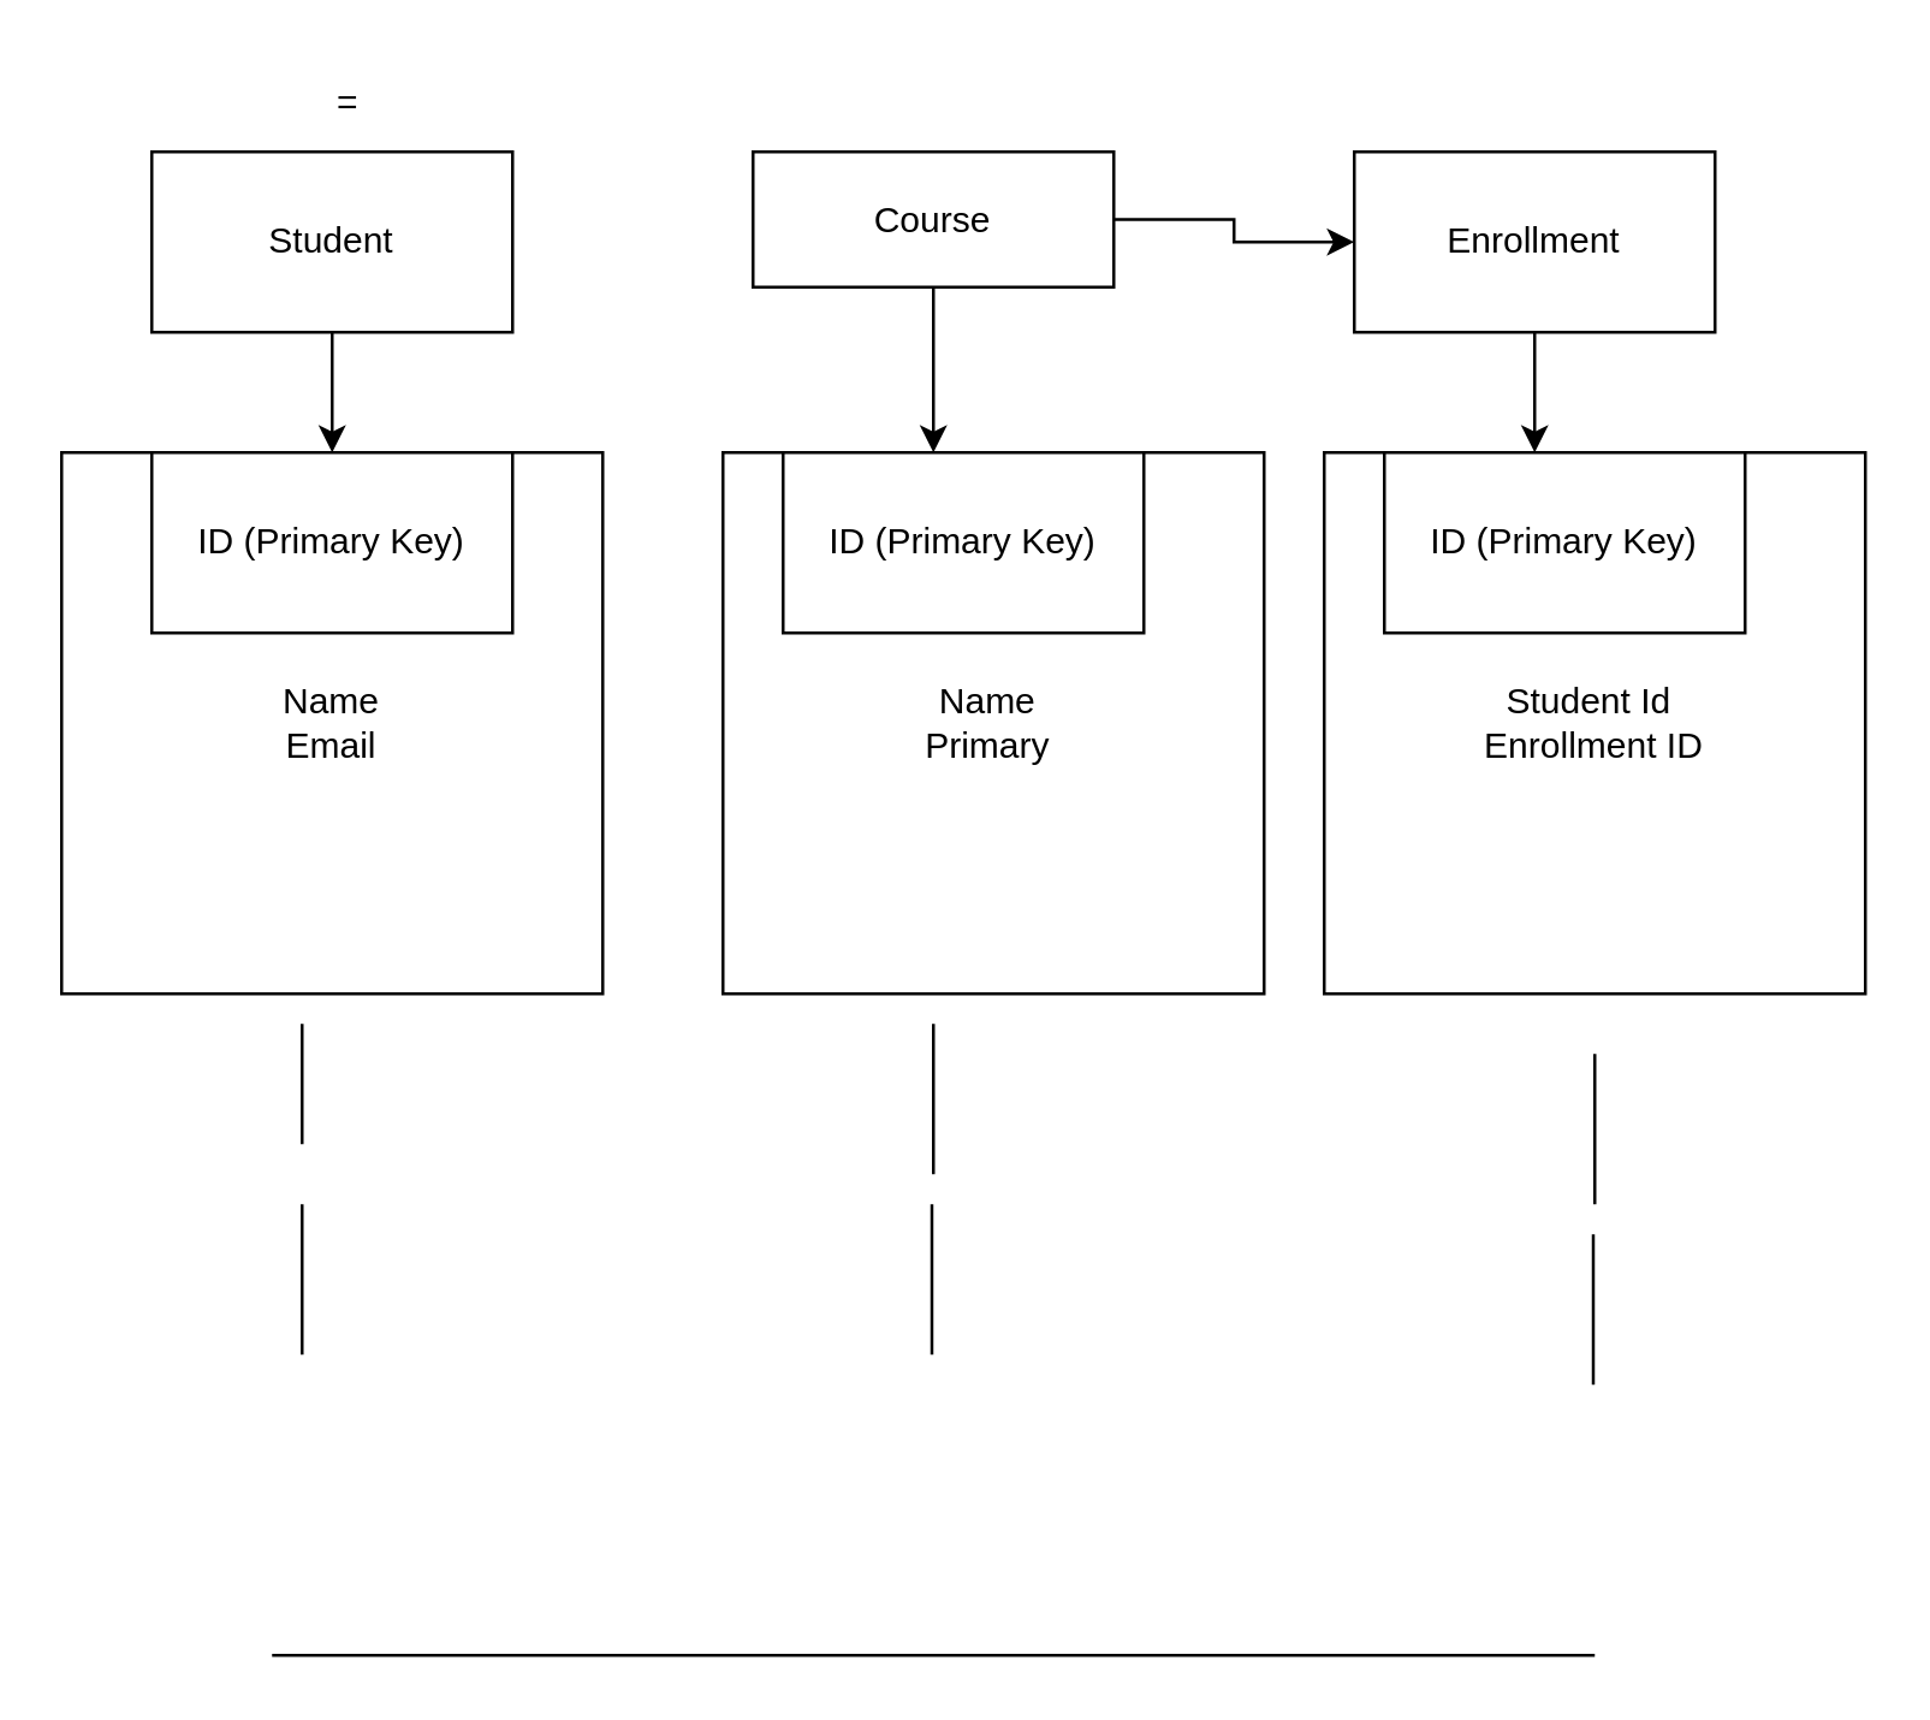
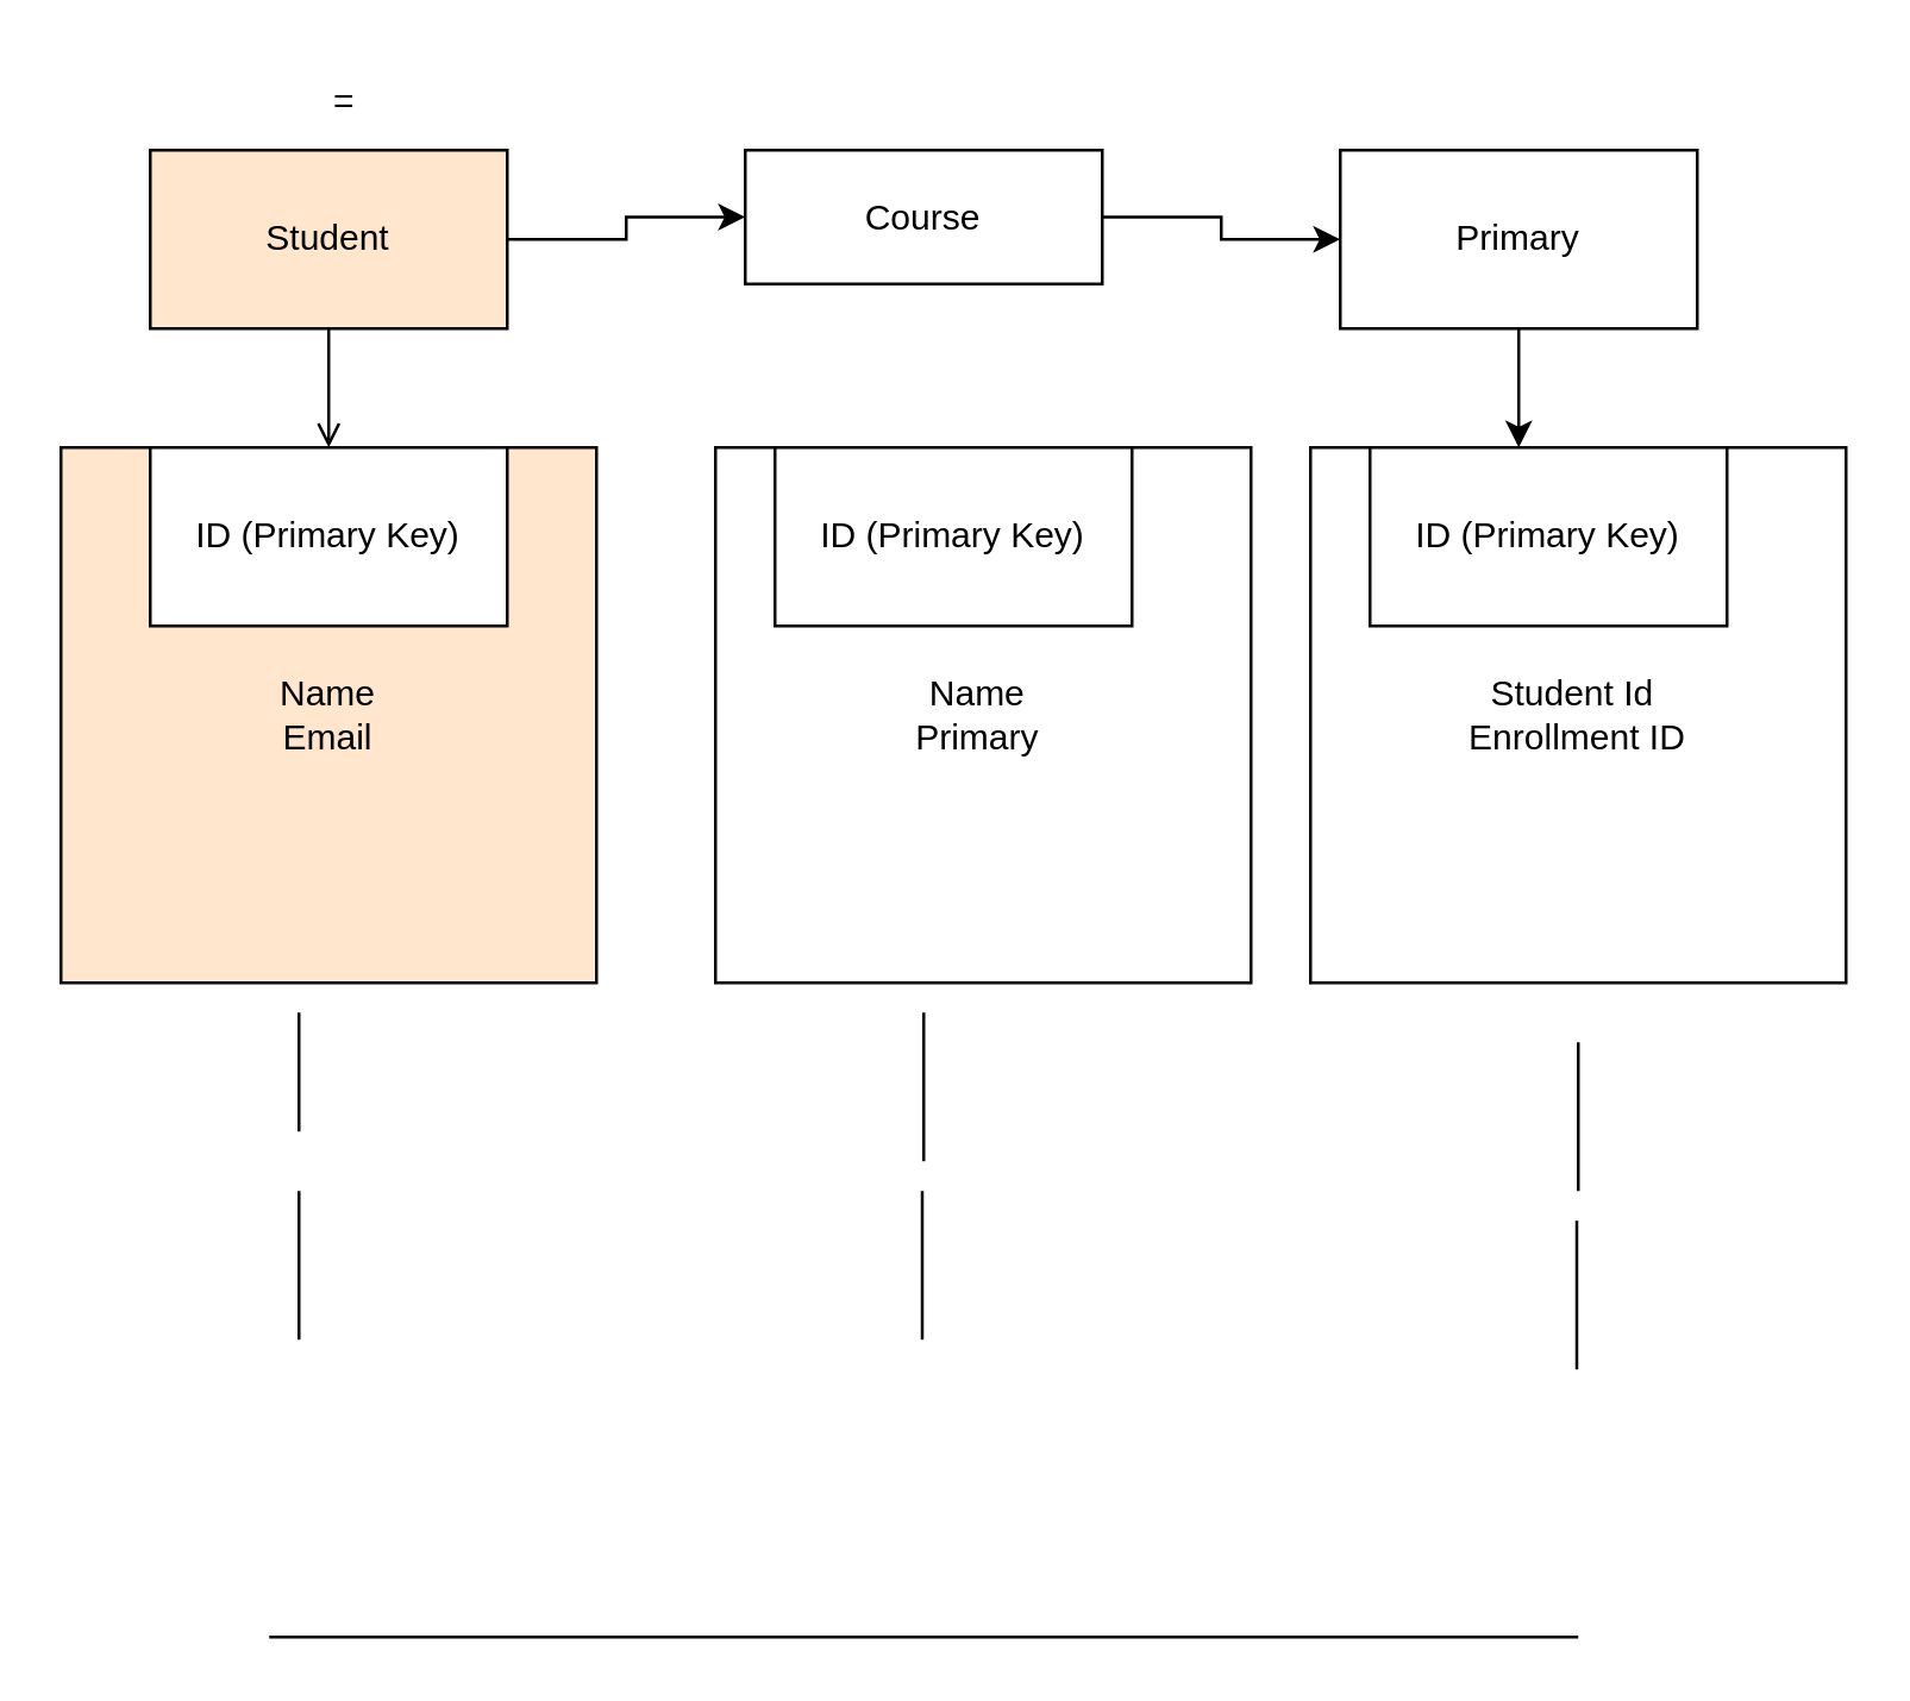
+ <mxCell id="3" value="" style="edgeStyle=orthogonalEdgeStyle;rounded=0;orthogonalLoop=1;jettySize=auto;html=1;" edge="1" parent="1" source="5" target="8"><mxGeometry relative="1" as="geometry" /></mxCell>
- <mxCell id="5" value="Student" style="rounded=0;whiteSpace=wrap;html=1;" vertex="1" parent="1"><mxGeometry x="50" y="50" width="120" height="60" as="geometry" /></mxCell>
+ <mxCell id="5" value="Student" style="rounded=0;whiteSpace=wrap;html=1;fillColor=#ffe6cc;" vertex="1" parent="1"><mxGeometry x="50" y="50" width="120" height="60" as="geometry" /></mxCell>
- <mxCell id="10" value="Enrollment" style="whiteSpace=wrap;html=1;rounded=0;" vertex="1" parent="1"><mxGeometry x="450" y="50" width="120" height="60" as="geometry" /></mxCell>
+ <mxCell id="10" value="Primary" style="whiteSpace=wrap;html=1;rounded=0;" vertex="1" parent="1"><mxGeometry x="450" y="50" width="120" height="60" as="geometry" /></mxCell>
- <mxCell id="7" value="" style="edgeStyle=orthogonalEdgeStyle;rounded=0;orthogonalLoop=1;jettySize=auto;html=1;" edge="1" parent="1" source="8" target="13"><mxGeometry relative="1" as="geometry"><Array as="points"><mxPoint x="310" y="140" /><mxPoint x="310" y="140" /></Array></mxGeometry></mxCell>
- <mxCell id="4" value="" style="edgeStyle=orthogonalEdgeStyle;rounded=0;orthogonalLoop=1;jettySize=auto;html=1;" edge="1" parent="1" source="5" target="11"><mxGeometry relative="1" as="geometry" /></mxCell>
+ <mxCell id="4" value="" style="edgeStyle=orthogonalEdgeStyle;rounded=0;orthogonalLoop=1;jettySize=auto;html=1;endArrow=open;" edge="1" parent="1" source="5" target="11"><mxGeometry relative="1" as="geometry" /></mxCell>
- <mxCell id="11" value="Name&lt;div&gt;Email&lt;/div&gt;" style="whiteSpace=wrap;html=1;aspect=fixed;" vertex="1" parent="1"><mxGeometry x="20" y="150" width="180" height="180" as="geometry" /></mxCell>
+ <mxCell id="11" value="Name&lt;div&gt;Email&lt;/div&gt;" style="whiteSpace=wrap;html=1;aspect=fixed;fillColor=#ffe6cc;" vertex="1" parent="1"><mxGeometry x="20" y="150" width="180" height="180" as="geometry" /></mxCell>
